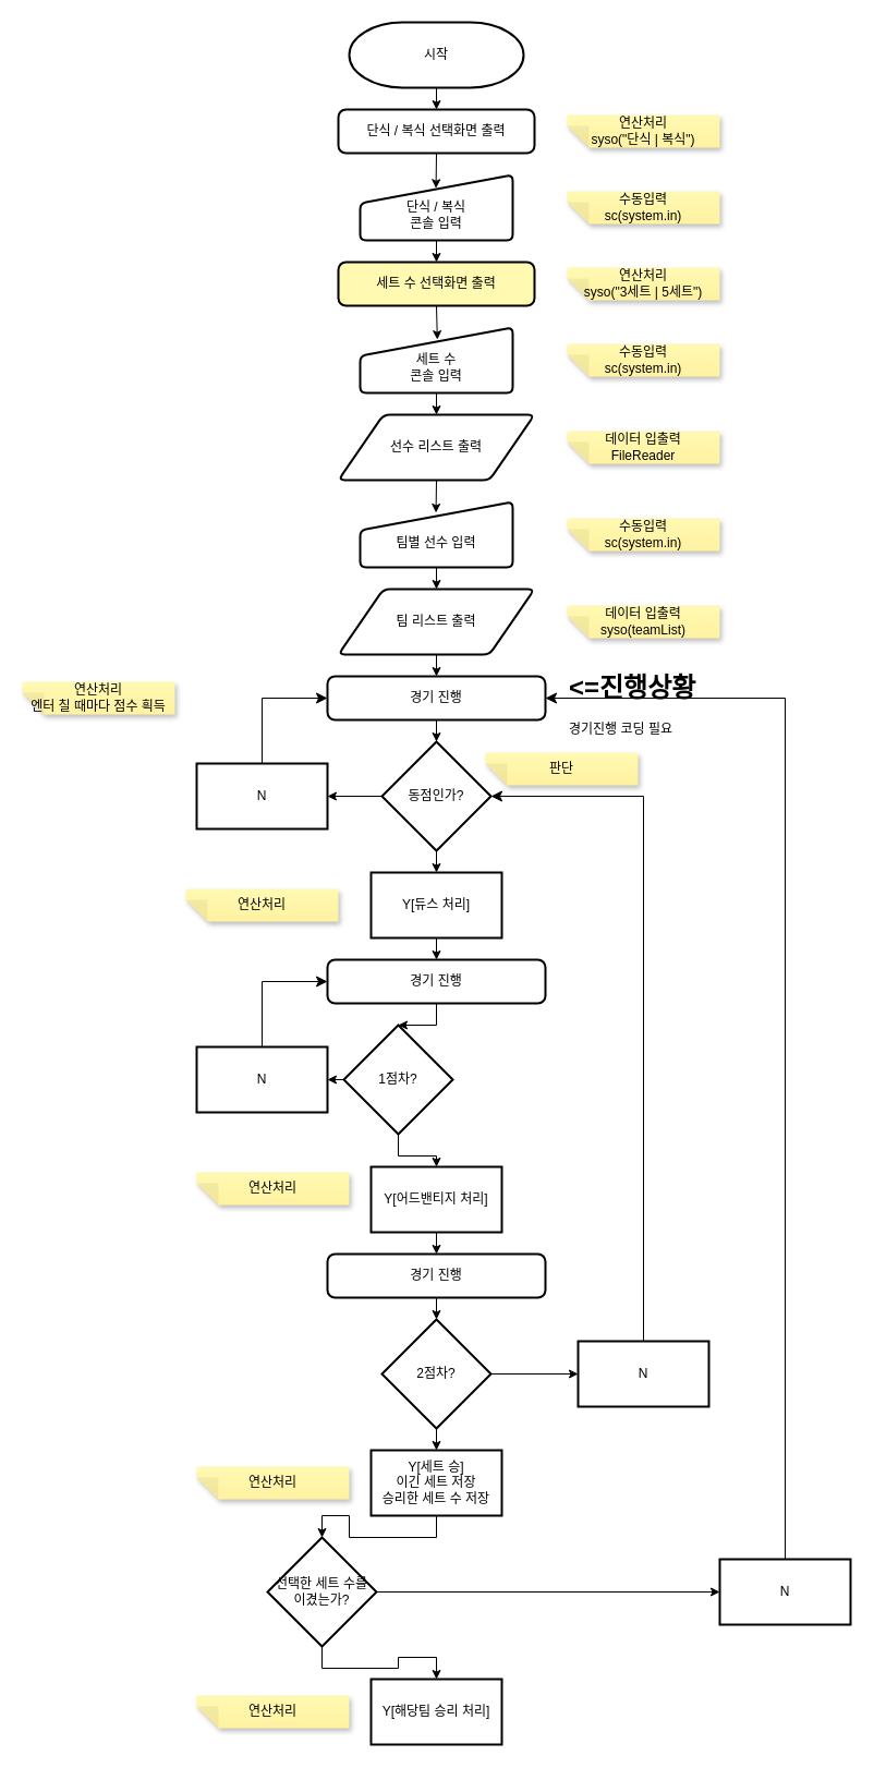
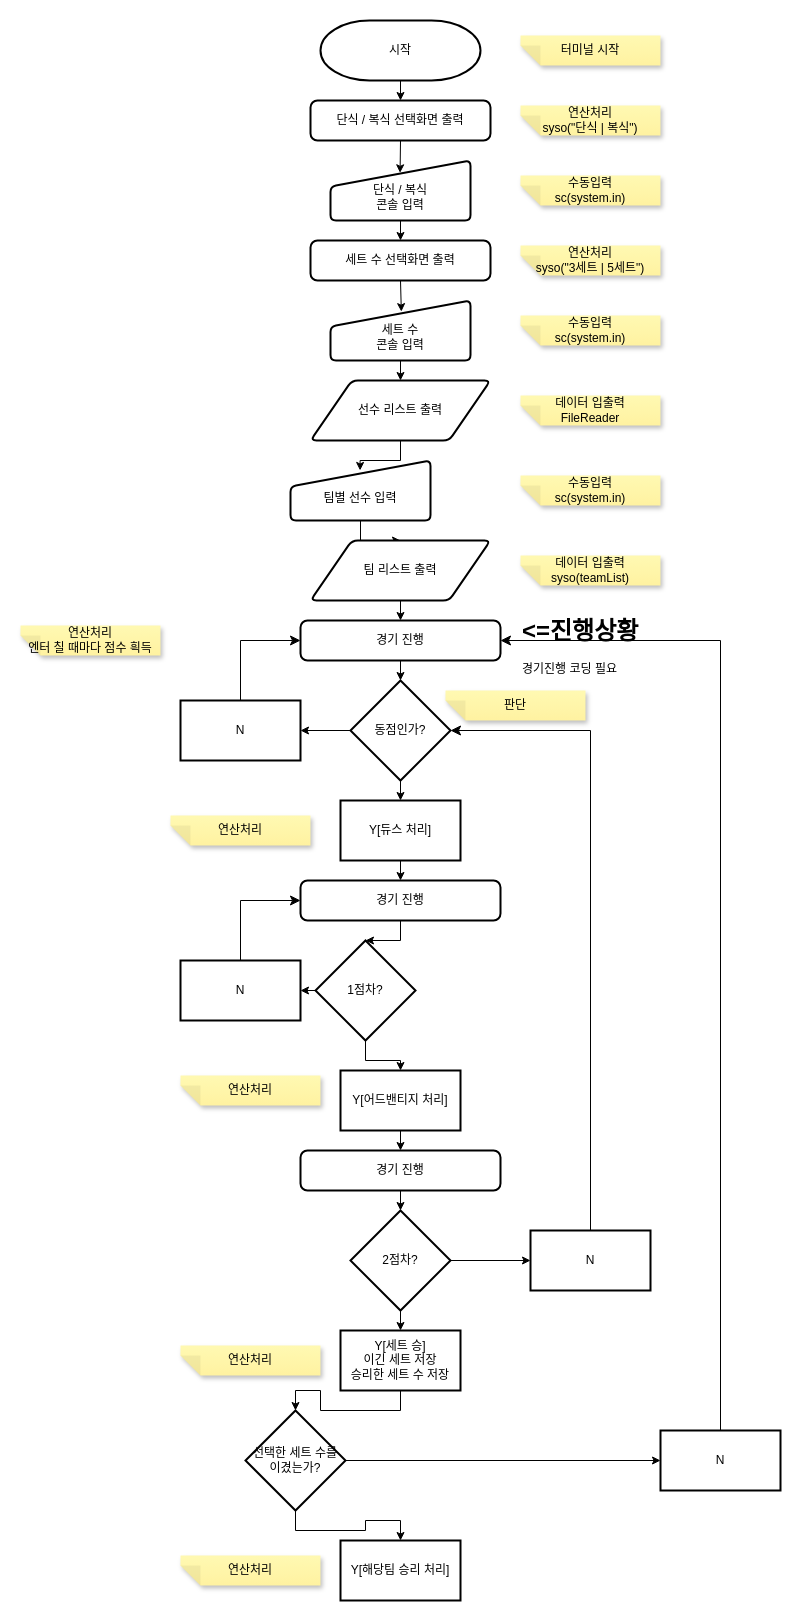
+ <mxCell id="14" value="터미널 시작" style="shape=note;whiteSpace=wrap;html=1;backgroundOutline=1;fontColor=#000000;darkOpacity=0.05;fillColor=#FFF9B2;strokeColor=none;fillStyle=solid;direction=west;gradientDirection=north;gradientColor=#FFF2A1;shadow=1;size=20;pointerEvents=1;" parent="1" vertex="1"><mxGeometry x="520" y="35" width="140" height="30" as="geometry" /></mxCell>
- <mxCell id="49" value="세트 수 선택화면 출력" style="rounded=1;whiteSpace=wrap;html=1;absoluteArcSize=1;arcSize=14;strokeWidth=2;fillColor=#fff9b2;" parent="1" vertex="1"><mxGeometry x="310" y="240" width="180" height="40" as="geometry" /></mxCell>
+ <mxCell id="49" value="세트 수 선택화면 출력" style="rounded=1;whiteSpace=wrap;html=1;absoluteArcSize=1;arcSize=14;strokeWidth=2;" parent="1" vertex="1"><mxGeometry x="310" y="240" width="180" height="40" as="geometry" /></mxCell>
- <mxCell id="9" value="&lt;div&gt;&lt;br&gt;&lt;/div&gt;팀별 선수 입력" style="html=1;strokeWidth=2;shape=manualInput;whiteSpace=wrap;rounded=1;size=26;arcSize=11;" parent="1" vertex="1"><mxGeometry x="330" y="460" width="140" height="60" as="geometry" /></mxCell>
+ <mxCell id="9" value="&lt;div&gt;&lt;br&gt;&lt;/div&gt;팀별 선수 입력" style="html=1;strokeWidth=2;shape=manualInput;whiteSpace=wrap;rounded=1;size=26;arcSize=11;" parent="1" vertex="1"><mxGeometry x="290" y="460" width="140" height="60" as="geometry" /></mxCell>
